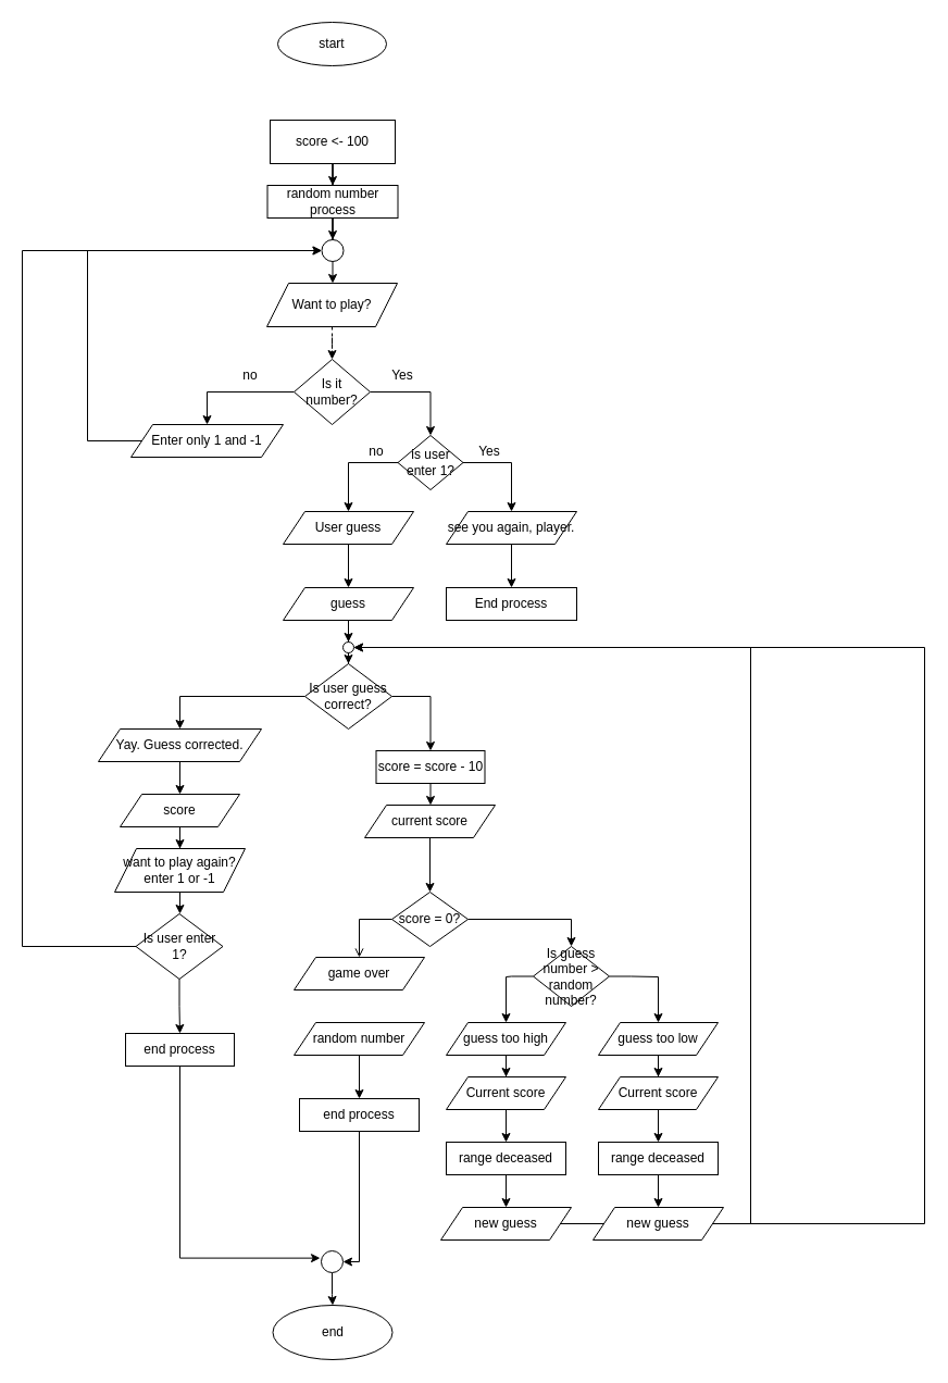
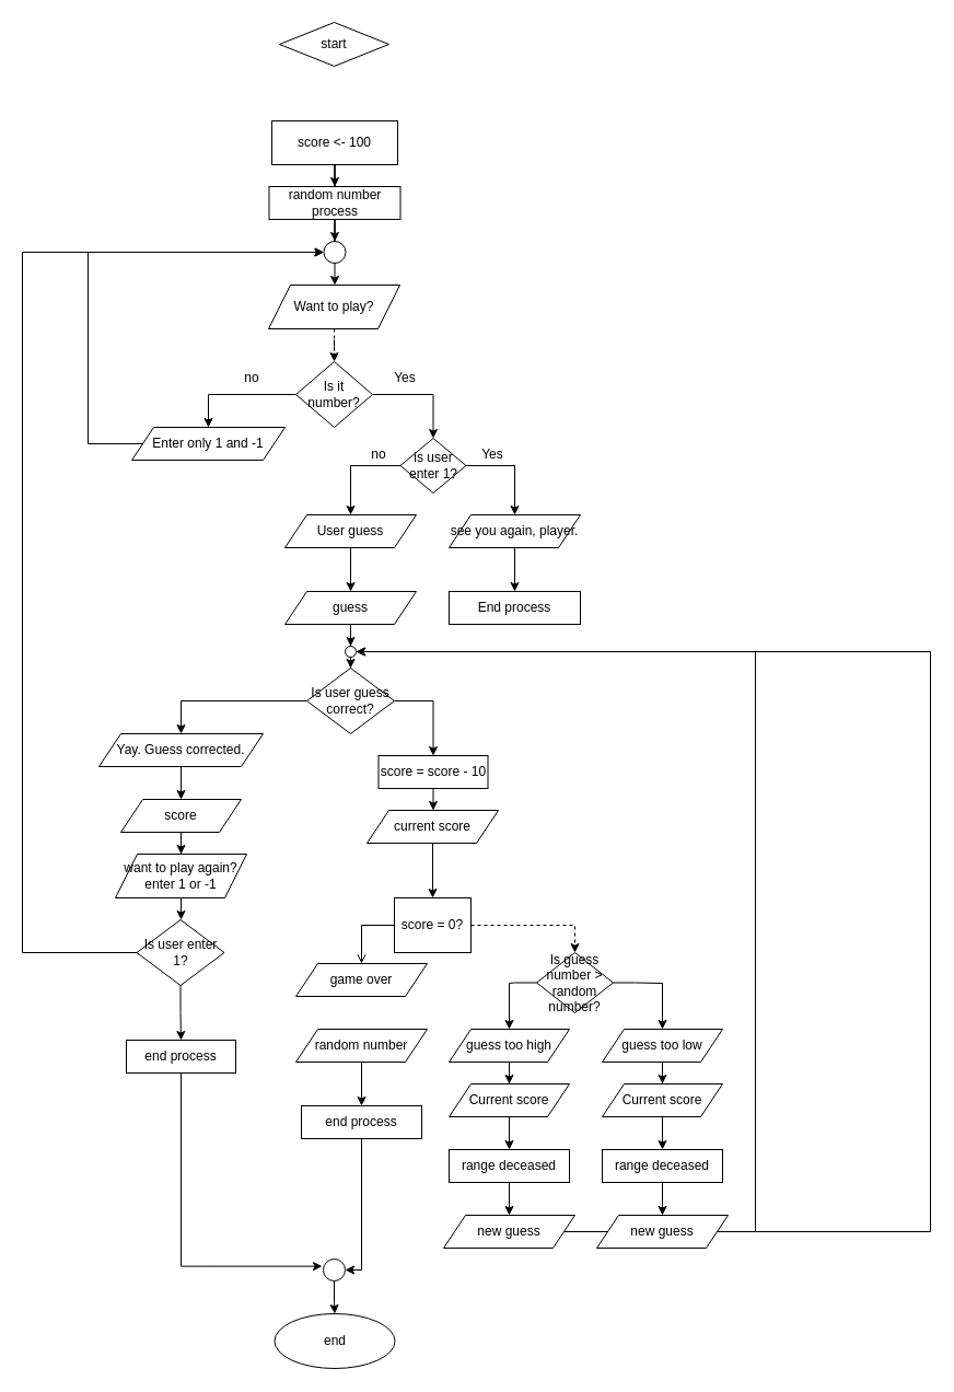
- <mxCell id="3" value="start" style="ellipse;whiteSpace=wrap;html=1;" vertex="1" parent="2"><mxGeometry x="235" width="100" height="40" as="geometry" /></mxCell>
+ <mxCell id="3" value="start" style="rhombus;whiteSpace=wrap;html=1;" vertex="1" parent="2"><mxGeometry x="235" width="100" height="40" as="geometry" /></mxCell>
- <mxCell id="40" value="score = 0?" style="rhombus;whiteSpace=wrap;html=1;" vertex="1" parent="2"><mxGeometry x="340" y="800" width="70" height="50" as="geometry" /></mxCell>
+ <mxCell id="40" value="score = 0?" style="whiteSpace=wrap;html=1;rounded=0;" vertex="1" parent="2"><mxGeometry x="340" y="800" width="70" height="50" as="geometry" /></mxCell>
- <mxCell id="39" style="edgeStyle=orthogonalEdgeStyle;rounded=0;orthogonalLoop=1;jettySize=auto;html=1;entryX=0.5;entryY=0;entryDx=0;entryDy=0;" edge="1" parent="2" source="40" target="48"><mxGeometry relative="1" as="geometry" /></mxCell>
+ <mxCell id="39" style="edgeStyle=orthogonalEdgeStyle;rounded=0;orthogonalLoop=1;jettySize=auto;html=1;entryX=0.5;entryY=0;entryDx=0;entryDy=0;dashed=1;" edge="1" parent="2" source="40" target="48"><mxGeometry relative="1" as="geometry" /></mxCell>
